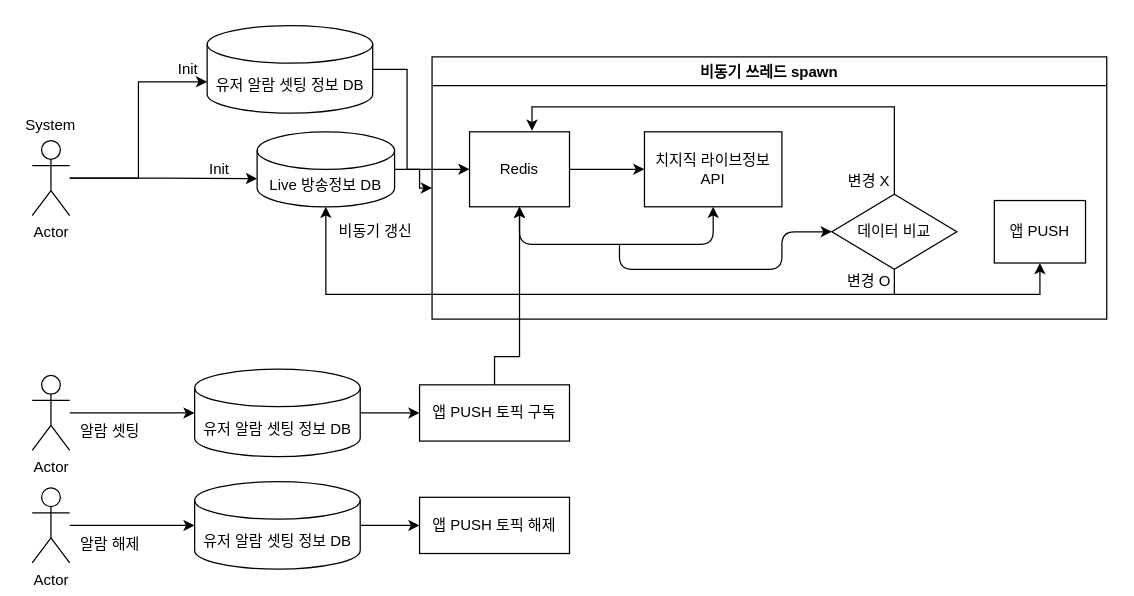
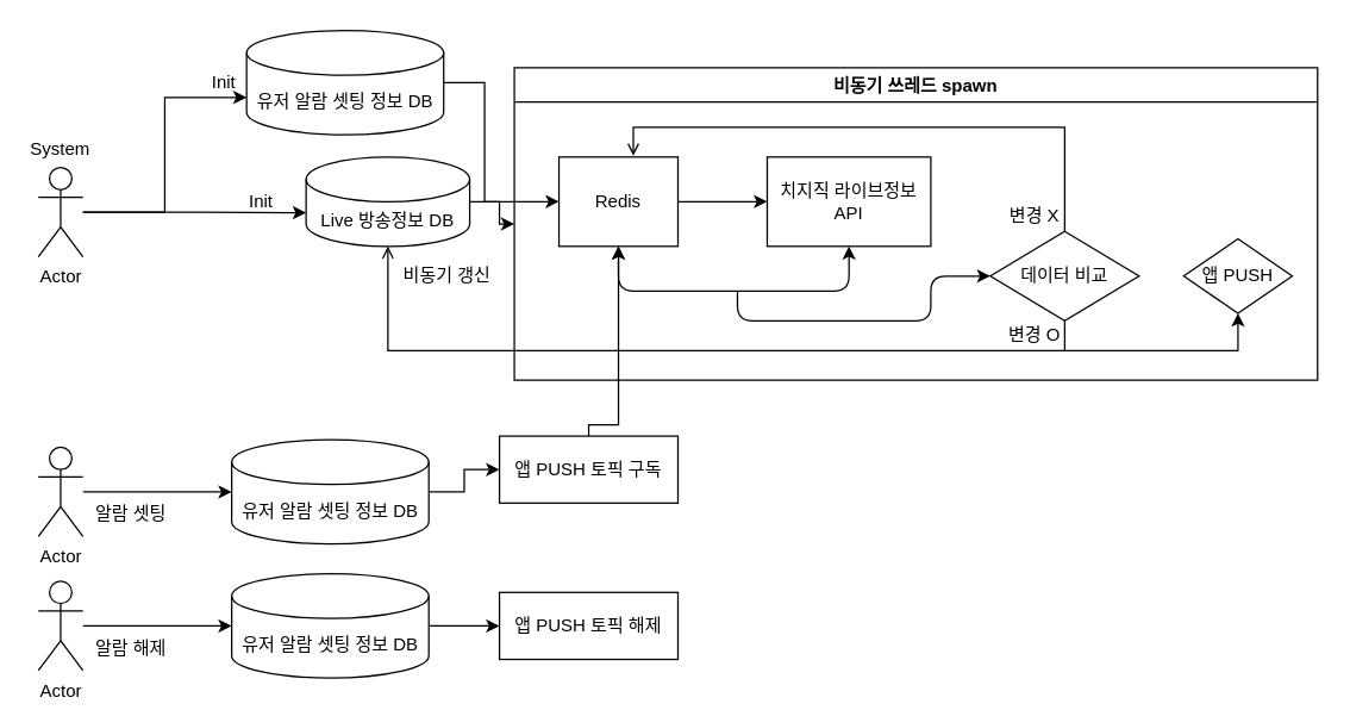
- <mxCell id="11" style="edgeStyle=orthogonalEdgeStyle;rounded=0;orthogonalLoop=1;jettySize=auto;html=1;entryX=0.625;entryY=-0.014;entryDx=0;entryDy=0;entryPerimeter=0;" parent="1" source="13" target="8" edge="1"><mxGeometry relative="1" as="geometry"><Array as="points"><mxPoint x="715" y="85" /><mxPoint x="425" y="85" /></Array></mxGeometry></mxCell>
+ <mxCell id="11" style="edgeStyle=orthogonalEdgeStyle;rounded=0;orthogonalLoop=1;jettySize=auto;html=1;entryX=0.625;entryY=-0.014;entryDx=0;entryDy=0;entryPerimeter=0;endArrow=open;" parent="1" source="13" target="8" edge="1"><mxGeometry relative="1" as="geometry"><Array as="points"><mxPoint x="715" y="85" /><mxPoint x="425" y="85" /></Array></mxGeometry></mxCell>
- <mxCell id="12" style="edgeStyle=orthogonalEdgeStyle;rounded=0;orthogonalLoop=1;jettySize=auto;html=1;entryX=0.5;entryY=1;entryDx=0;entryDy=0;entryPerimeter=0;" parent="1" source="13" target="6" edge="1"><mxGeometry relative="1" as="geometry"><Array as="points"><mxPoint x="715" y="235" /><mxPoint x="260" y="235" /></Array></mxGeometry></mxCell>
+ <mxCell id="12" style="edgeStyle=orthogonalEdgeStyle;rounded=0;orthogonalLoop=1;jettySize=auto;html=1;entryX=0.5;entryY=1;entryDx=0;entryDy=0;entryPerimeter=0;endArrow=open;" parent="1" source="13" target="6" edge="1"><mxGeometry relative="1" as="geometry"><Array as="points"><mxPoint x="715" y="235" /><mxPoint x="260" y="235" /></Array></mxGeometry></mxCell>
- <mxCell id="18" value="앱 PUSH" style="rounded=0;whiteSpace=wrap;html=1;" parent="1" vertex="1"><mxGeometry x="795" y="160" width="73" height="50" as="geometry" /></mxCell>
+ <mxCell id="18" value="앱 PUSH" style="rhombus;whiteSpace=wrap;html=1;" parent="1" vertex="1"><mxGeometry x="795" y="160" width="73" height="50" as="geometry" /></mxCell>
- <mxCell id="28" value="앱 PUSH 토픽 구독" style="rounded=0;whiteSpace=wrap;html=1;" vertex="1" parent="1"><mxGeometry x="335" y="307.5" width="120" height="45" as="geometry" /></mxCell>
+ <mxCell id="28" value="앱 PUSH 토픽 구독" style="rounded=0;whiteSpace=wrap;html=1;" vertex="1" parent="1"><mxGeometry x="335" y="292.5" width="120" height="45" as="geometry" /></mxCell>
